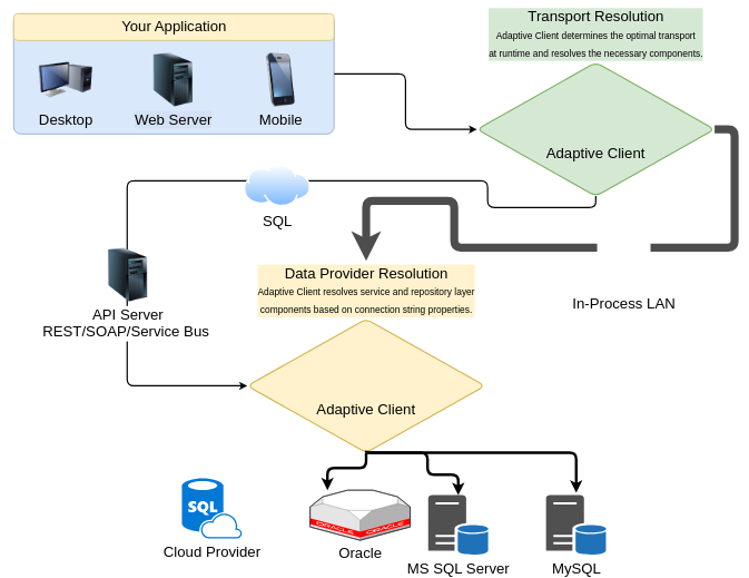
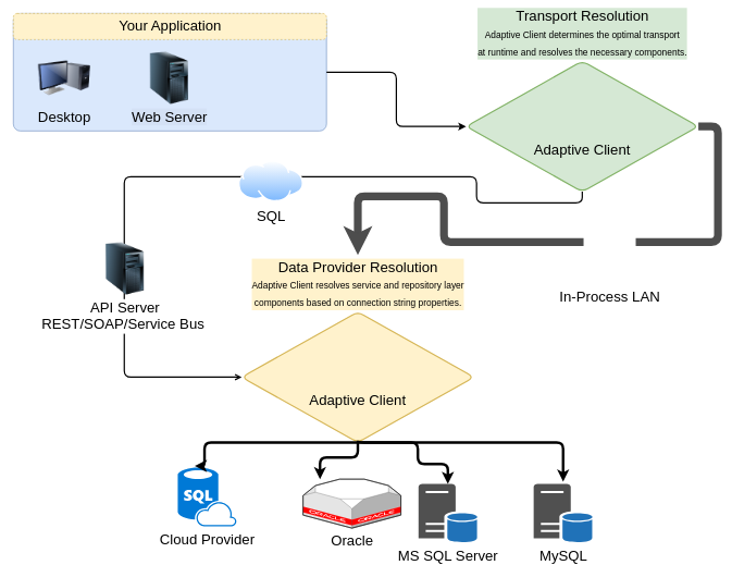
- <mxCell id="6" value="Your Application" style="rounded=1;html=1;labelBackgroundColor=none;fontSize=22;fillColor=#fff2cc;strokeColor=#d6b656;" parent="1" vertex="1"><mxGeometry width="480" height="40" as="geometry" x="20" y="20" /></mxCell>
+ <mxCell id="6" value="Your Application" style="rounded=1;html=1;labelBackgroundColor=none;fontSize=22;fillColor=#fff2cc;strokeColor=#d6b656;dashed=1;" parent="1" vertex="1"><mxGeometry width="480" height="40" as="geometry" x="20" y="20" /></mxCell>
- <mxCell id="5" value="Mobile" style="image;html=1;labelBackgroundColor=none;image=img/lib/clip_art/telecommunication/iPhone_128x128.png;rounded=1;shadow=0;comic=0;strokeColor=#000000;strokeWidth=2;fillColor=#FFFFFF;fontSize=22;fontColor=#000000;imageBackground=none;" parent="1" vertex="1"><mxGeometry x="380" y="79" width="80" height="80" as="geometry" /></mxCell>
- <mxCell id="13" value="" style="edgeStyle=segmentEdgeStyle;endArrow=classic;html=1;strokeColor=#000000;strokeWidth=2;fontSize=22;exitX=0.5;exitY=1;exitDx=0;exitDy=0;entryX=0;entryY=0.5;entryDx=0;entryDy=0;" parent="1" source="2" target="11" edge="1"><mxGeometry width="50" height="50" relative="1" as="geometry"><mxPoint x="610" y="310" as="sourcePoint" /><mxPoint x="80" y="587" as="targetPoint" /><Array as="points"><mxPoint x="892" y="310" /><mxPoint x="730" y="310" /><mxPoint x="730" y="270" /><mxPoint x="190" y="270" /><mxPoint x="190" y="577" /></Array></mxGeometry></mxCell>
+ <mxCell id="13" value="" style="edgeStyle=segmentEdgeStyle;endArrow=open;html=1;strokeColor=#000000;strokeWidth=2;fontSize=22;exitX=0.5;exitY=1;exitDx=0;exitDy=0;entryX=0;entryY=0.5;entryDx=0;entryDy=0;" parent="1" source="2" target="11" edge="1"><mxGeometry width="50" height="50" relative="1" as="geometry"><mxPoint x="610" y="310" as="sourcePoint" /><mxPoint x="80" y="587" as="targetPoint" /><Array as="points"><mxPoint x="892" y="310" /><mxPoint x="730" y="310" /><mxPoint x="730" y="270" /><mxPoint x="190" y="270" /><mxPoint x="190" y="577" /></Array></mxGeometry></mxCell>
+ <mxCell id="20" value="" style="edgeStyle=segmentEdgeStyle;endArrow=classic;html=1;strokeColor=#000000;strokeWidth=4;fontSize=22;exitX=0.5;exitY=1;exitDx=0;exitDy=0;entryX=0.289;entryY=-0.028;entryDx=0;entryDy=0;entryPerimeter=0;" parent="1" source="11" target="16" edge="1"><mxGeometry width="50" height="50" relative="1" as="geometry"><mxPoint x="220" y="660" as="sourcePoint" /><mxPoint x="-302" y="944" as="targetPoint" /><Array as="points"><mxPoint x="313" y="677" /></Array></mxGeometry></mxCell>
